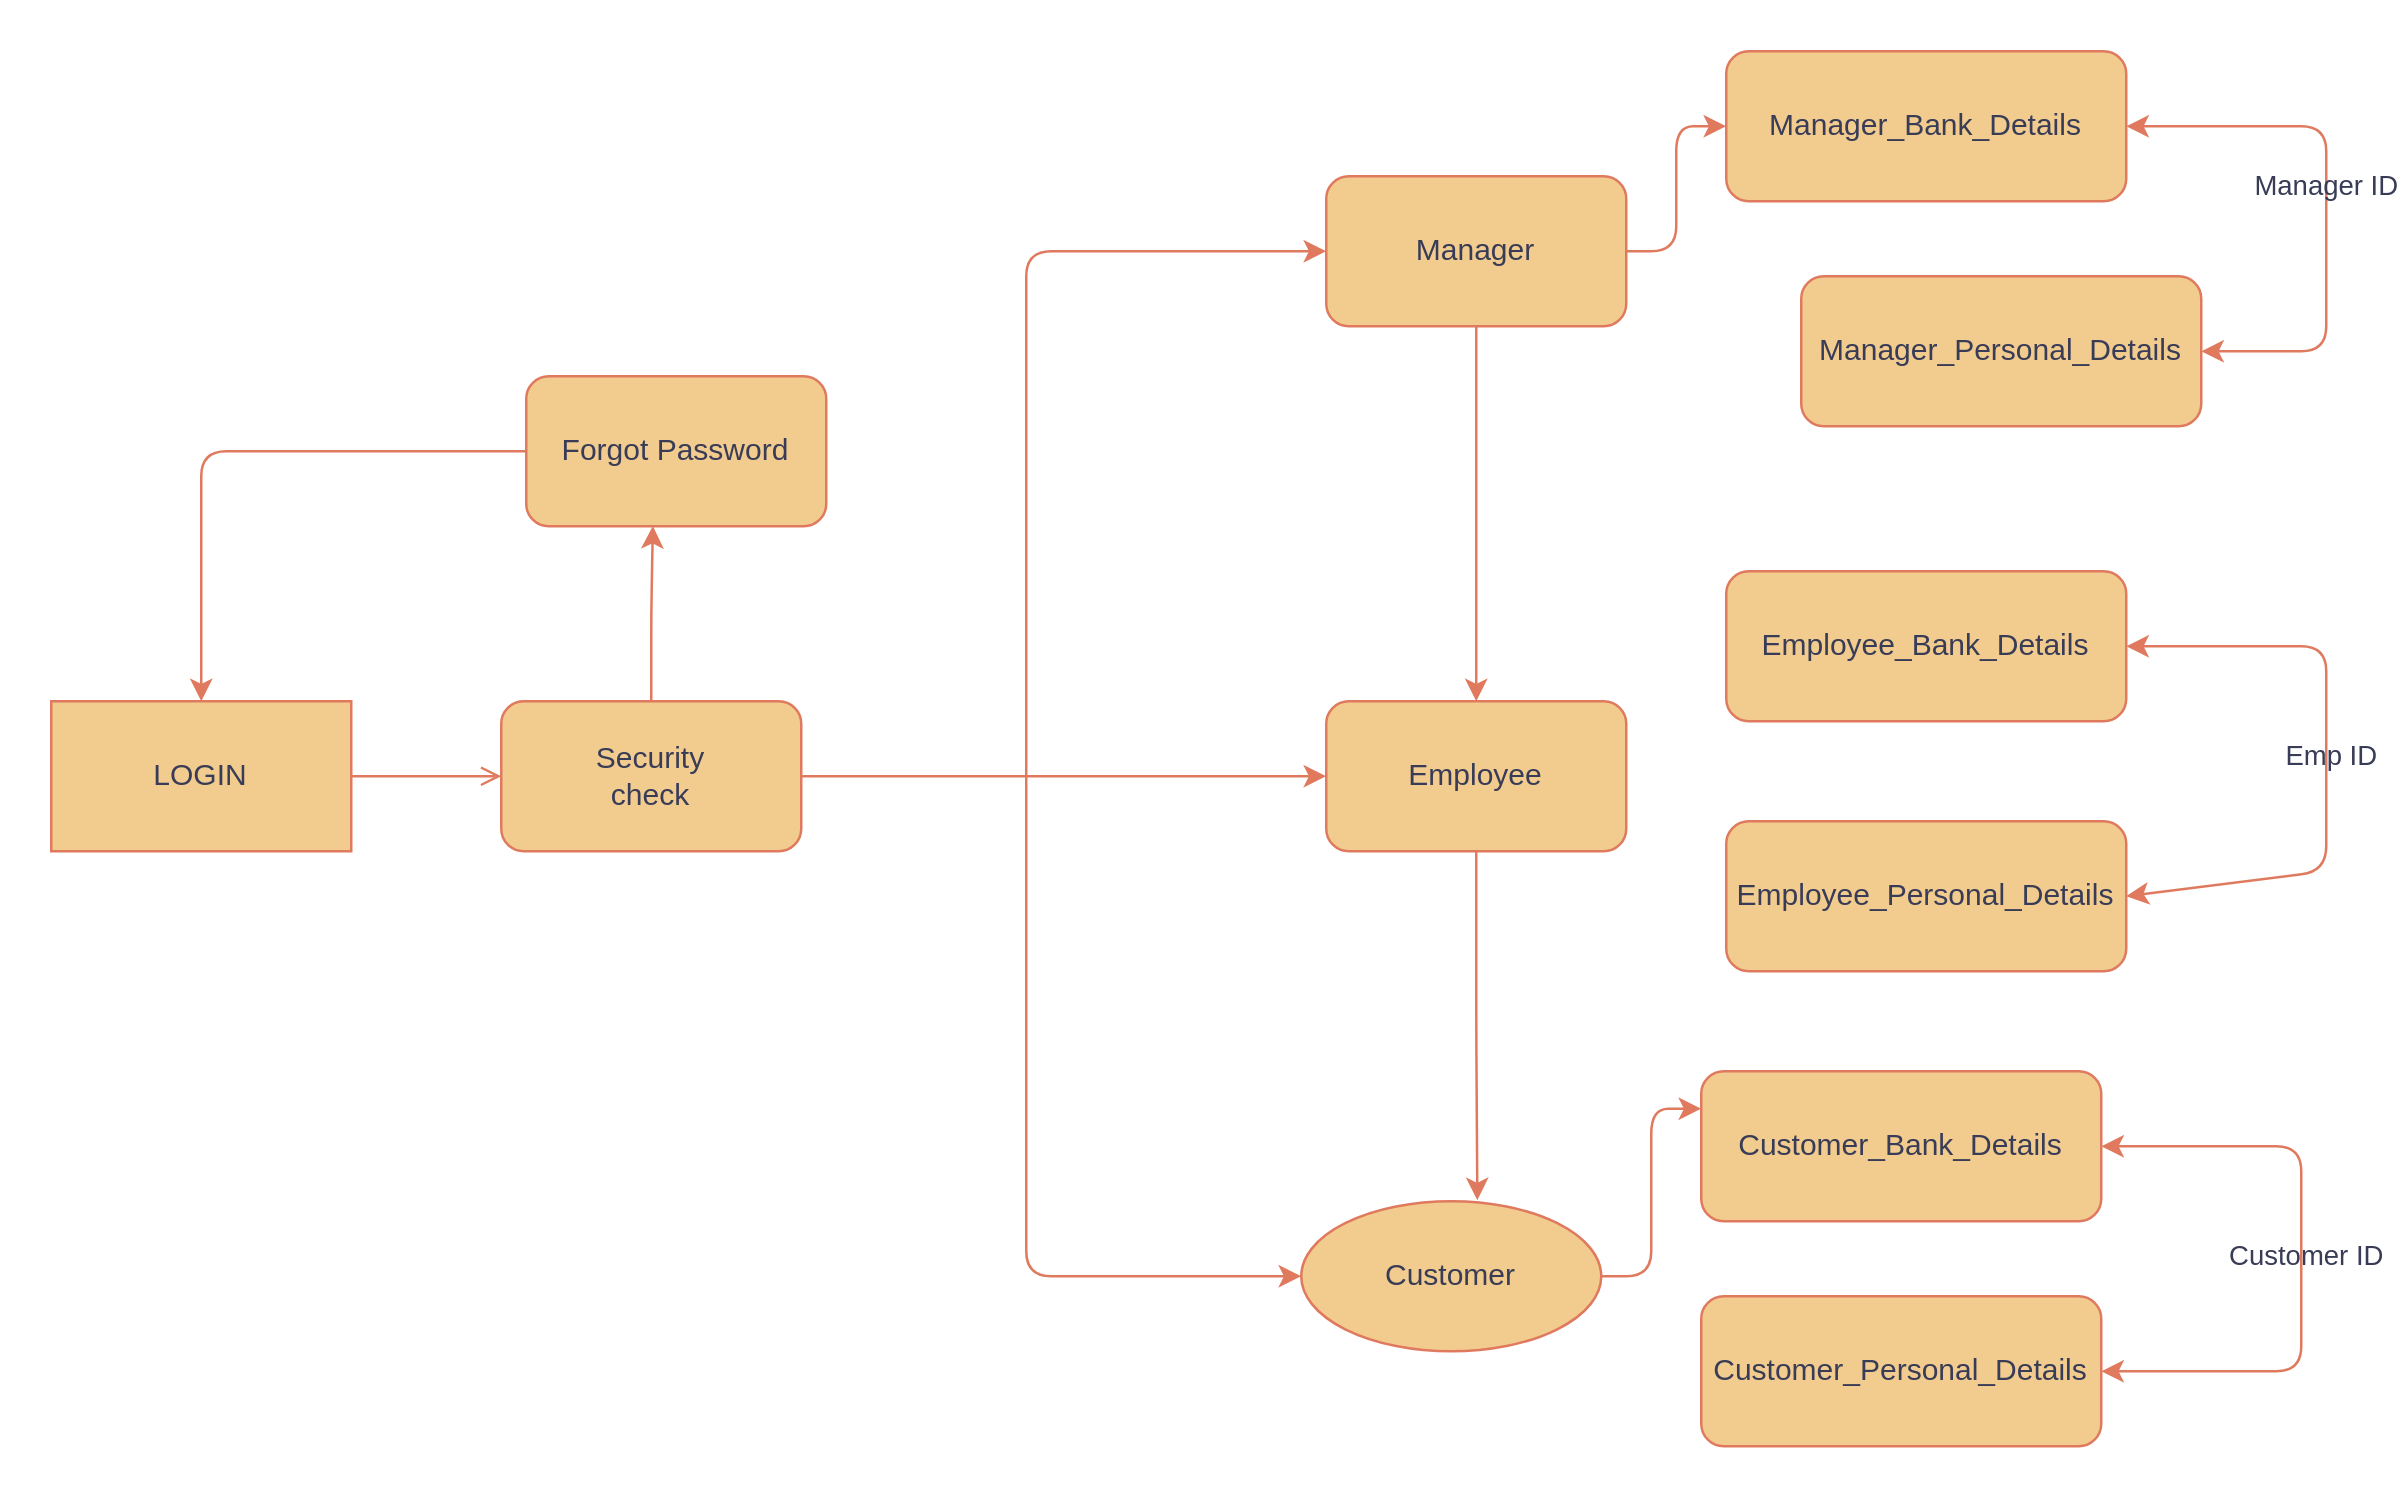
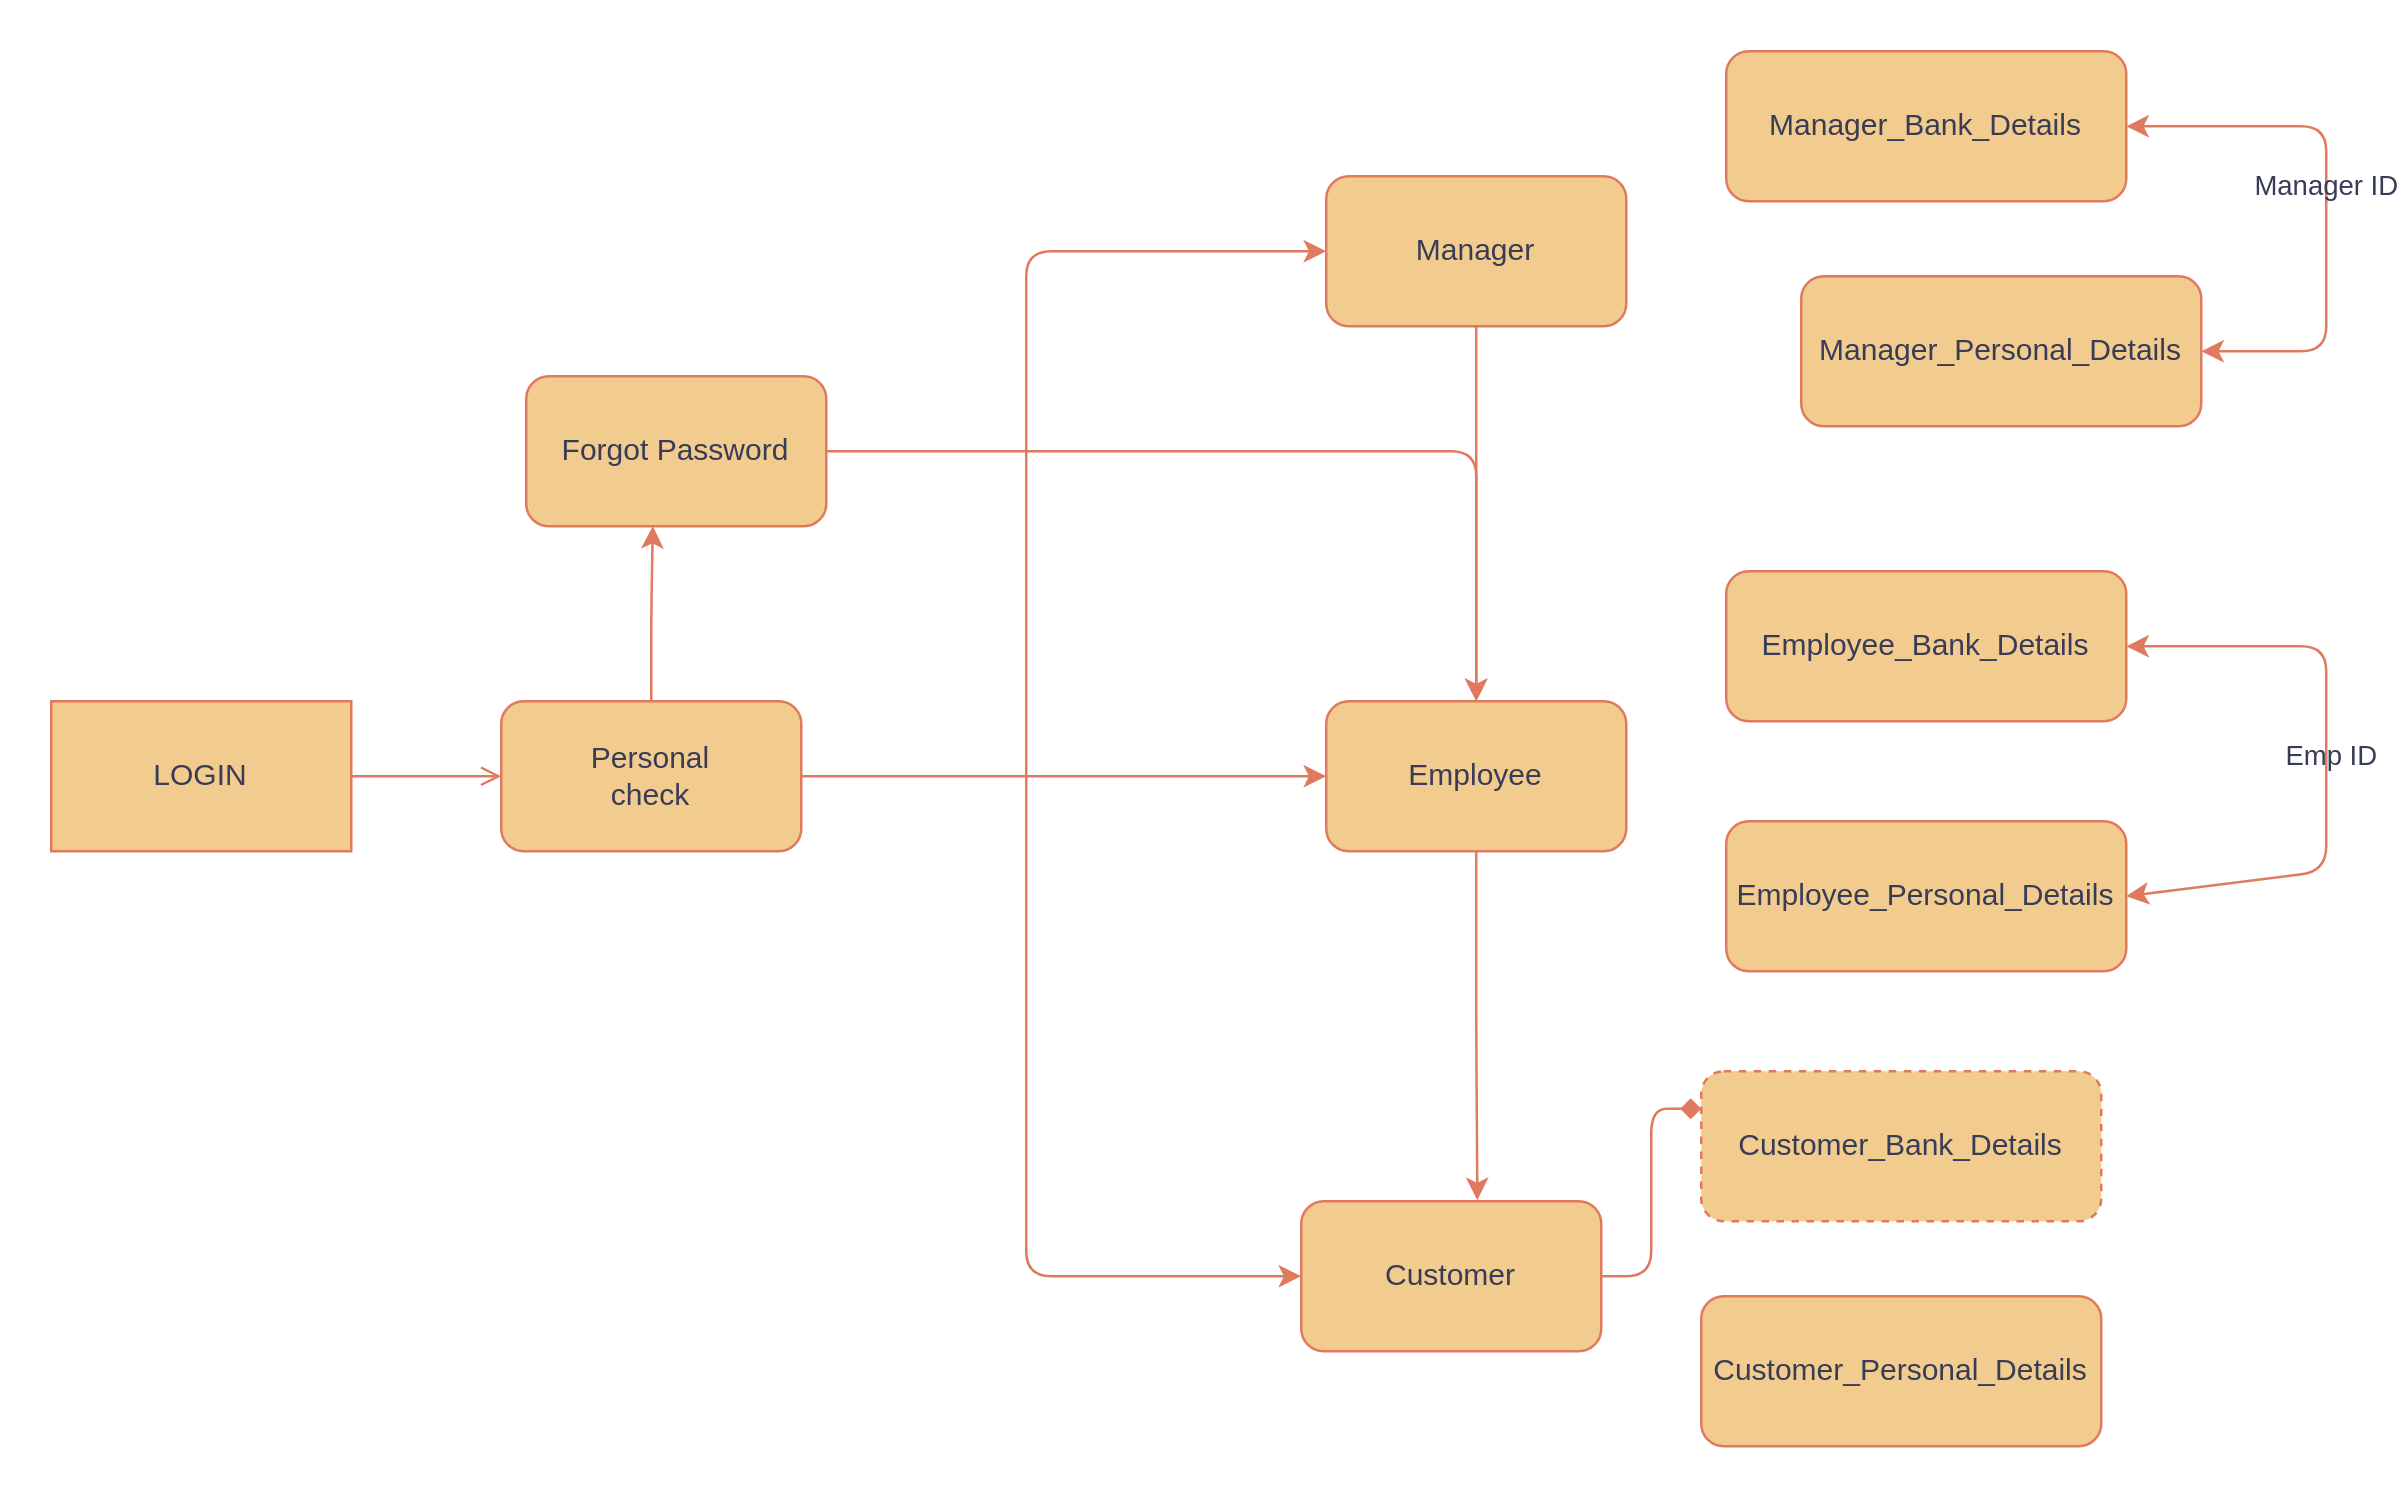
- <mxCell id="5" style="edgeStyle=orthogonalEdgeStyle;rounded=1;orthogonalLoop=1;jettySize=auto;html=1;entryX=0;entryY=0.5;entryDx=0;entryDy=0;labelBackgroundColor=none;strokeColor=#E07A5F;fontColor=default;" edge="1" parent="1" source="7" target="12"><mxGeometry relative="1" as="geometry" /></mxCell>
- <mxCell id="25" style="edgeStyle=orthogonalEdgeStyle;rounded=1;orthogonalLoop=1;jettySize=auto;html=1;entryX=0.5;entryY=0;entryDx=0;entryDy=0;strokeColor=#E07A5F;fontColor=#393C56;fillColor=#F2CC8F;" edge="1" parent="1" source="26" target="29"><mxGeometry relative="1" as="geometry" /></mxCell>
+ <mxCell id="25" style="edgeStyle=orthogonalEdgeStyle;rounded=1;orthogonalLoop=1;jettySize=auto;html=1;strokeColor=#E07A5F;fontColor=#393C56;fillColor=#F2CC8F;" edge="1" parent="1" source="26" target="4"><mxGeometry relative="1" as="geometry" /></mxCell>
- <mxCell id="3" value="Security&lt;br&gt;check" style="rounded=1;whiteSpace=wrap;html=1;labelBackgroundColor=none;fillColor=#F2CC8F;strokeColor=#E07A5F;fontColor=#393C56;" vertex="1" parent="1"><mxGeometry x="200" y="280" width="120" height="60" as="geometry" /></mxCell>
+ <mxCell id="3" value="Personal&lt;br&gt;check" style="rounded=1;whiteSpace=wrap;html=1;labelBackgroundColor=none;fillColor=#F2CC8F;strokeColor=#E07A5F;fontColor=#393C56;" vertex="1" parent="1"><mxGeometry x="200" y="280" width="120" height="60" as="geometry" /></mxCell>
- <mxCell id="10" style="edgeStyle=orthogonalEdgeStyle;rounded=1;orthogonalLoop=1;jettySize=auto;html=1;exitX=1;exitY=0.5;exitDx=0;exitDy=0;entryX=0;entryY=0.25;entryDx=0;entryDy=0;labelBackgroundColor=none;strokeColor=#E07A5F;fontColor=default;" edge="1" parent="1" source="11" target="20"><mxGeometry relative="1" as="geometry" /></mxCell>
+ <mxCell id="10" style="edgeStyle=orthogonalEdgeStyle;rounded=1;orthogonalLoop=1;jettySize=auto;html=1;exitX=1;exitY=0.5;exitDx=0;exitDy=0;entryX=0;entryY=0.25;entryDx=0;entryDy=0;labelBackgroundColor=none;strokeColor=#E07A5F;fontColor=default;endArrow=diamond;" edge="1" parent="1" source="11" target="20"><mxGeometry relative="1" as="geometry" /></mxCell>
- <mxCell id="20" value="Customer_Bank_Details" style="rounded=1;whiteSpace=wrap;html=1;labelBackgroundColor=none;fillColor=#F2CC8F;strokeColor=#E07A5F;fontColor=#393C56;" vertex="1" parent="1"><mxGeometry x="680" y="428" width="160" height="60" as="geometry" /></mxCell>
+ <mxCell id="20" value="Customer_Bank_Details" style="rounded=1;whiteSpace=wrap;html=1;labelBackgroundColor=none;fillColor=#F2CC8F;strokeColor=#E07A5F;fontColor=#393C56;dashed=1;" vertex="1" parent="1"><mxGeometry x="680" y="428" width="160" height="60" as="geometry" /></mxCell>
- <mxCell id="22" value="" style="endArrow=classic;startArrow=classic;html=1;rounded=1;entryX=1;entryY=0.5;entryDx=0;entryDy=0;exitX=1;exitY=0.5;exitDx=0;exitDy=0;labelBackgroundColor=none;strokeColor=#E07A5F;fontColor=default;" edge="1" source="21" target="20" parent="1"><mxGeometry width="50" height="50" relative="1" as="geometry"><mxPoint x="860" y="538" as="sourcePoint" /><mxPoint x="910" y="488" as="targetPoint" /><Array as="points"><mxPoint x="920" y="548" /><mxPoint x="920" y="458" /></Array></mxGeometry></mxCell>
- <mxCell id="23" value="Customer ID" style="edgeLabel;html=1;align=center;verticalAlign=middle;resizable=0;points=[];labelBackgroundColor=none;fontColor=#393C56;rounded=1;" vertex="1" connectable="0" parent="22"><mxGeometry x="0.016" y="-1" relative="1" as="geometry"><mxPoint as="offset" /></mxGeometry></mxCell>
- <mxCell id="11" value="Customer" style="ellipse;whiteSpace=wrap;html=1;labelBackgroundColor=none;fillColor=#F2CC8F;strokeColor=#E07A5F;fontColor=#393C56;" vertex="1" parent="1"><mxGeometry x="520" y="480" width="120" height="60" as="geometry" /></mxCell>
+ <mxCell id="11" value="Customer" style="rounded=1;whiteSpace=wrap;html=1;labelBackgroundColor=none;fillColor=#F2CC8F;strokeColor=#E07A5F;fontColor=#393C56;" vertex="1" parent="1"><mxGeometry x="520" y="480" width="120" height="60" as="geometry" /></mxCell>
